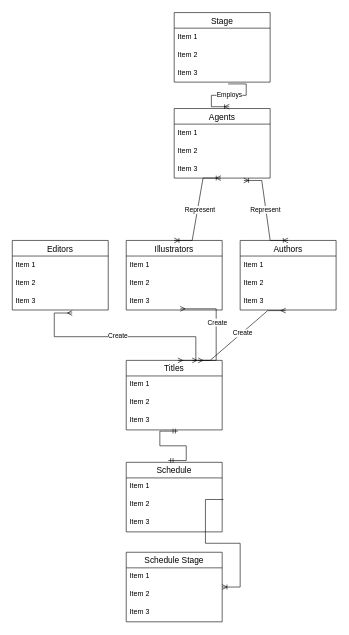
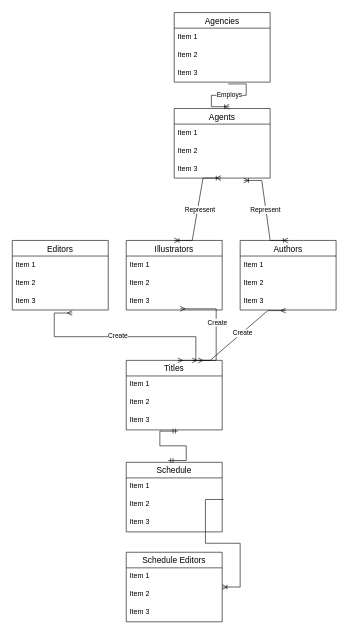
- <mxCell id="18" value="Stage" style="swimlane;fontStyle=0;childLayout=stackLayout;horizontal=1;startSize=26;horizontalStack=0;resizeParent=1;resizeParentMax=0;resizeLast=0;collapsible=1;marginBottom=0;align=center;fontSize=14;" vertex="1" parent="1"><mxGeometry x="290" y="20" width="160" height="116" as="geometry" /></mxCell>
+ <mxCell id="18" value="Agencies" style="swimlane;fontStyle=0;childLayout=stackLayout;horizontal=1;startSize=26;horizontalStack=0;resizeParent=1;resizeParentMax=0;resizeLast=0;collapsible=1;marginBottom=0;align=center;fontSize=14;" vertex="1" parent="1"><mxGeometry x="290" y="20" width="160" height="116" as="geometry" /></mxCell>
- <mxCell id="30" value="Schedule Stage" style="swimlane;fontStyle=0;childLayout=stackLayout;horizontal=1;startSize=26;horizontalStack=0;resizeParent=1;resizeParentMax=0;resizeLast=0;collapsible=1;marginBottom=0;align=center;fontSize=14;" vertex="1" parent="1"><mxGeometry x="210" y="920" width="160" height="116" as="geometry" /></mxCell>
+ <mxCell id="30" value="Schedule Editors" style="swimlane;fontStyle=0;childLayout=stackLayout;horizontal=1;startSize=26;horizontalStack=0;resizeParent=1;resizeParentMax=0;resizeLast=0;collapsible=1;marginBottom=0;align=center;fontSize=14;" vertex="1" parent="1"><mxGeometry x="210" y="920" width="160" height="116" as="geometry" /></mxCell>
